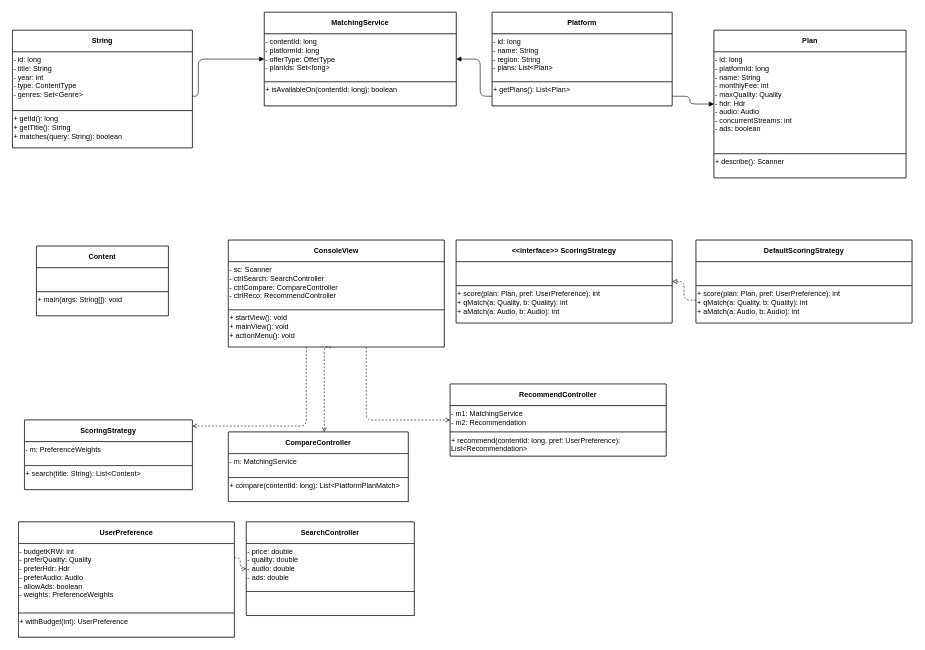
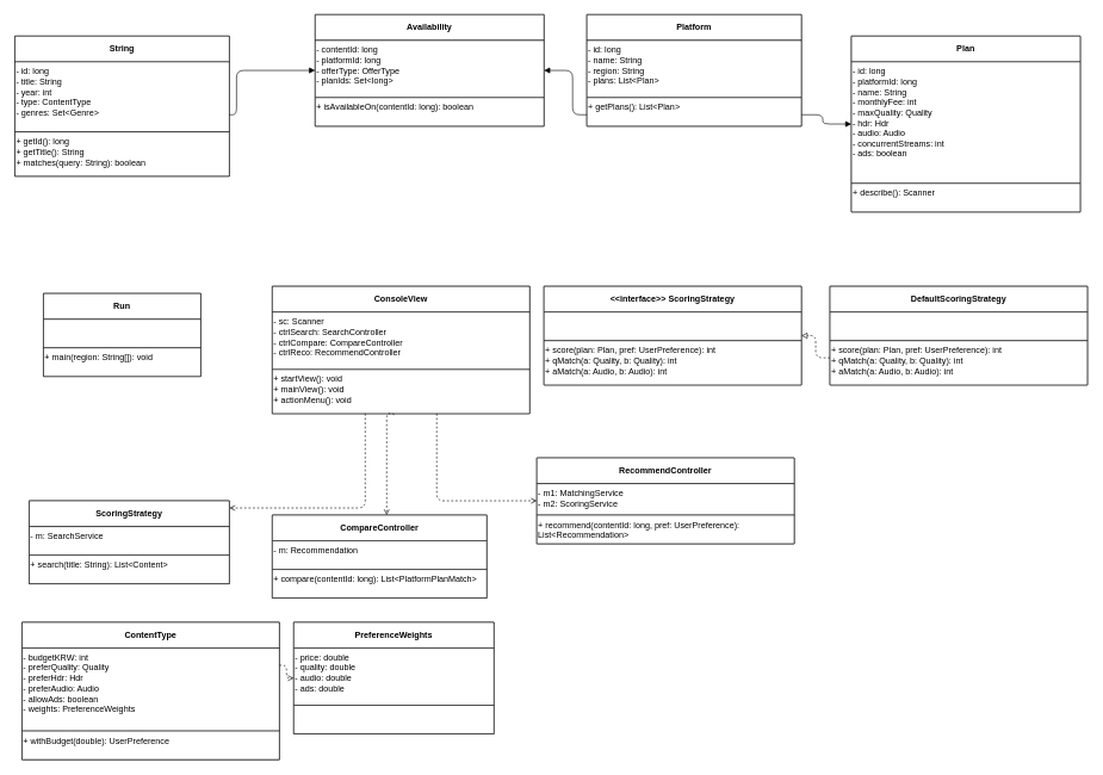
- <mxCell id="7" value="MatchingService" style="shape=tableRow;align=center;verticalAlign=middle;fontStyle=1;whiteSpace=wrap;" parent="6" vertex="1"><mxGeometry width="320" height="36" as="geometry" /></mxCell>
+ <mxCell id="7" value="Availability" style="shape=tableRow;align=center;verticalAlign=middle;fontStyle=1;whiteSpace=wrap;" parent="6" vertex="1"><mxGeometry width="320" height="36" as="geometry" /></mxCell>
- <mxCell id="43" value="Content" style="shape=tableRow;align=center;verticalAlign=middle;fontStyle=1;whiteSpace=wrap;" parent="42" vertex="1"><mxGeometry width="220" height="36" as="geometry" /></mxCell>
+ <mxCell id="43" value="Run" style="shape=tableRow;align=center;verticalAlign=middle;fontStyle=1;whiteSpace=wrap;" parent="42" vertex="1"><mxGeometry width="220" height="36" as="geometry" /></mxCell>
- <mxCell id="45" value="+ main(args: String[]): void" style="shape=tableRow;align=left;verticalAlign=top;whiteSpace=wrap;" parent="42" vertex="1"><mxGeometry y="76" width="220" height="40" as="geometry" /></mxCell>
+ <mxCell id="45" value="+ main(region: String[]): void" style="shape=tableRow;align=left;verticalAlign=top;whiteSpace=wrap;" parent="42" vertex="1"><mxGeometry y="76" width="220" height="40" as="geometry" /></mxCell>
- <mxCell id="36" value="- m1: MatchingService&#10;- m2: Recommendation" style="shape=tableRow;align=left;verticalAlign=top;whiteSpace=wrap;startSize=44;" parent="34" vertex="1"><mxGeometry y="36" width="360" height="44" as="geometry" /></mxCell>
+ <mxCell id="36" value="- m1: MatchingService&#10;- m2: ScoringService" style="shape=tableRow;align=left;verticalAlign=top;whiteSpace=wrap;startSize=44;" parent="34" vertex="1"><mxGeometry y="36" width="360" height="44" as="geometry" /></mxCell>
- <mxCell id="28" value="- m: PreferenceWeights" style="shape=tableRow;align=left;verticalAlign=top;whiteSpace=wrap;" parent="26" vertex="1"><mxGeometry y="36" width="280" height="40" as="geometry" /></mxCell>
+ <mxCell id="28" value="- m: SearchService" style="shape=tableRow;align=left;verticalAlign=top;whiteSpace=wrap;" parent="26" vertex="1"><mxGeometry y="36" width="280" height="40" as="geometry" /></mxCell>
- <mxCell id="32" value="- m: MatchingService" style="shape=tableRow;align=left;verticalAlign=top;whiteSpace=wrap;" parent="30" vertex="1"><mxGeometry y="36" width="300" height="40" as="geometry" /></mxCell>
+ <mxCell id="32" value="- m: Recommendation" style="shape=tableRow;align=left;verticalAlign=top;whiteSpace=wrap;" parent="30" vertex="1"><mxGeometry y="36" width="300" height="40" as="geometry" /></mxCell>
- <mxCell id="47" value="UserPreference" style="shape=tableRow;align=center;verticalAlign=middle;fontStyle=1;whiteSpace=wrap;" parent="46" vertex="1"><mxGeometry width="360" height="36" as="geometry" /></mxCell>
+ <mxCell id="47" value="ContentType" style="shape=tableRow;align=center;verticalAlign=middle;fontStyle=1;whiteSpace=wrap;" parent="46" vertex="1"><mxGeometry width="360" height="36" as="geometry" /></mxCell>
- <mxCell id="51" value="SearchController" style="shape=tableRow;align=center;verticalAlign=middle;fontStyle=1;whiteSpace=wrap;" parent="50" vertex="1"><mxGeometry width="280" height="36" as="geometry" /></mxCell>
+ <mxCell id="51" value="PreferenceWeights" style="shape=tableRow;align=center;verticalAlign=middle;fontStyle=1;whiteSpace=wrap;" parent="50" vertex="1"><mxGeometry width="280" height="36" as="geometry" /></mxCell>
- <mxCell id="49" value="+ withBudget(int): UserPreference" style="shape=tableRow;align=left;verticalAlign=top;whiteSpace=wrap;" parent="46" vertex="1"><mxGeometry y="152" width="360" height="40" as="geometry" /></mxCell>
+ <mxCell id="49" value="+ withBudget(double): UserPreference" style="shape=tableRow;align=left;verticalAlign=top;whiteSpace=wrap;" parent="46" vertex="1"><mxGeometry y="152" width="360" height="40" as="geometry" /></mxCell>
